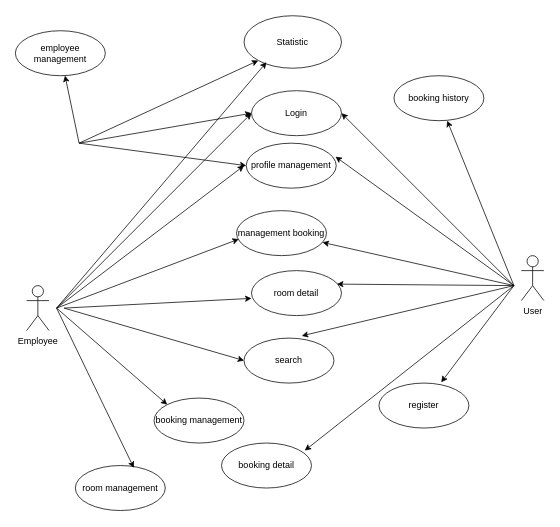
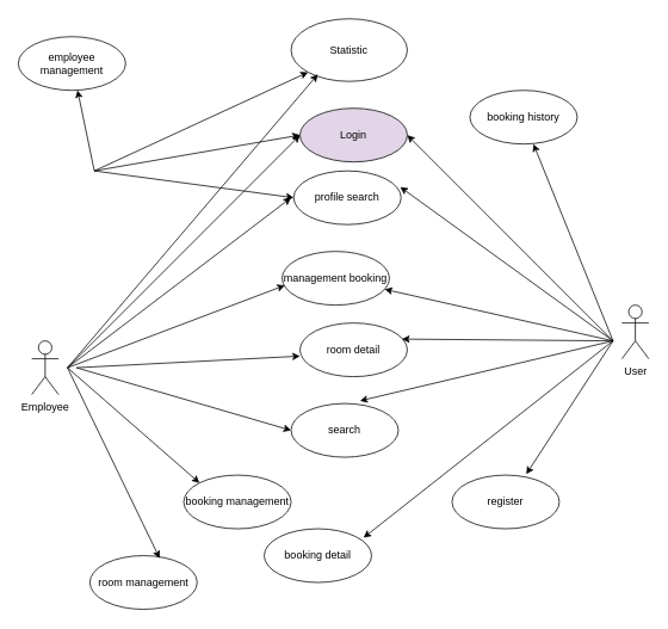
- <mxCell id="4" value="Login" style="ellipse;whiteSpace=wrap;html=1;" vertex="1" parent="1"><mxGeometry x="335" y="120" width="120" height="60" as="geometry" /></mxCell>
+ <mxCell id="4" value="Login" style="ellipse;whiteSpace=wrap;html=1;fillColor=#e1d5e7;" vertex="1" parent="1"><mxGeometry x="335" y="120" width="120" height="60" as="geometry" /></mxCell>
- <mxCell id="12" value="profile management" style="ellipse;whiteSpace=wrap;html=1;" vertex="1" parent="1"><mxGeometry x="328" y="190" width="120" height="60" as="geometry" /></mxCell>
+ <mxCell id="12" value="profile search" style="ellipse;whiteSpace=wrap;html=1;" vertex="1" parent="1"><mxGeometry x="328" y="190" width="120" height="60" as="geometry" /></mxCell>
- <mxCell id="14" value="register" style="ellipse;whiteSpace=wrap;html=1;" vertex="1" parent="1"><mxGeometry x="505" y="510" width="120" height="60" as="geometry" /></mxCell>
+ <mxCell id="14" value="register" style="ellipse;whiteSpace=wrap;html=1;" vertex="1" parent="1"><mxGeometry x="505" y="530" width="120" height="60" as="geometry" /></mxCell>
